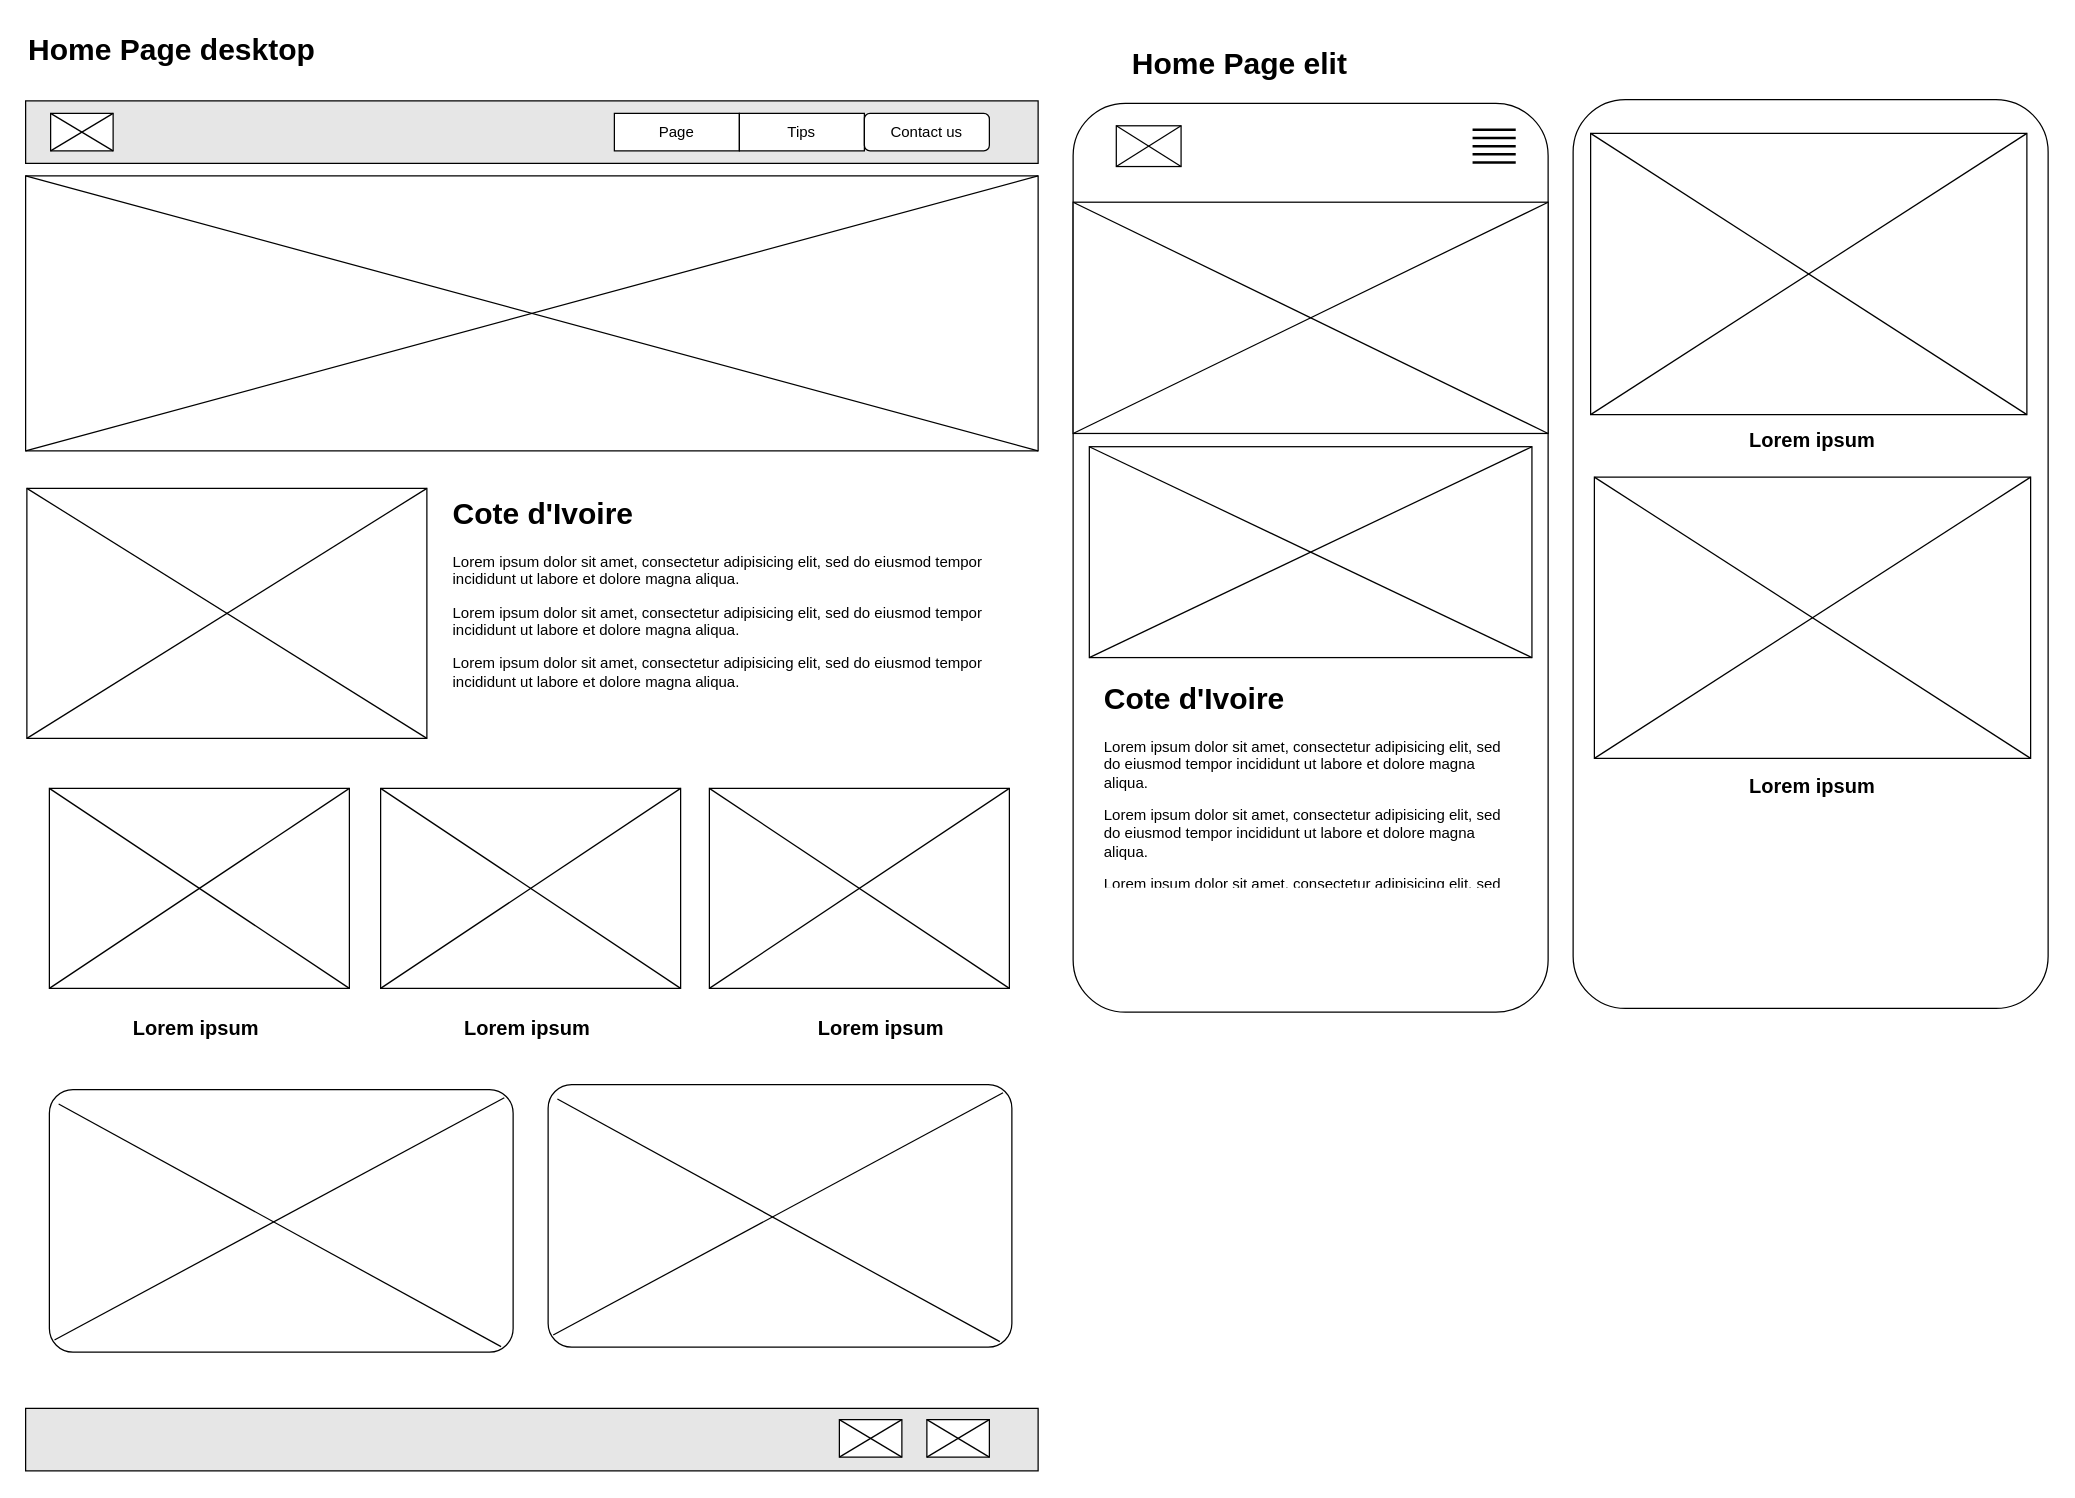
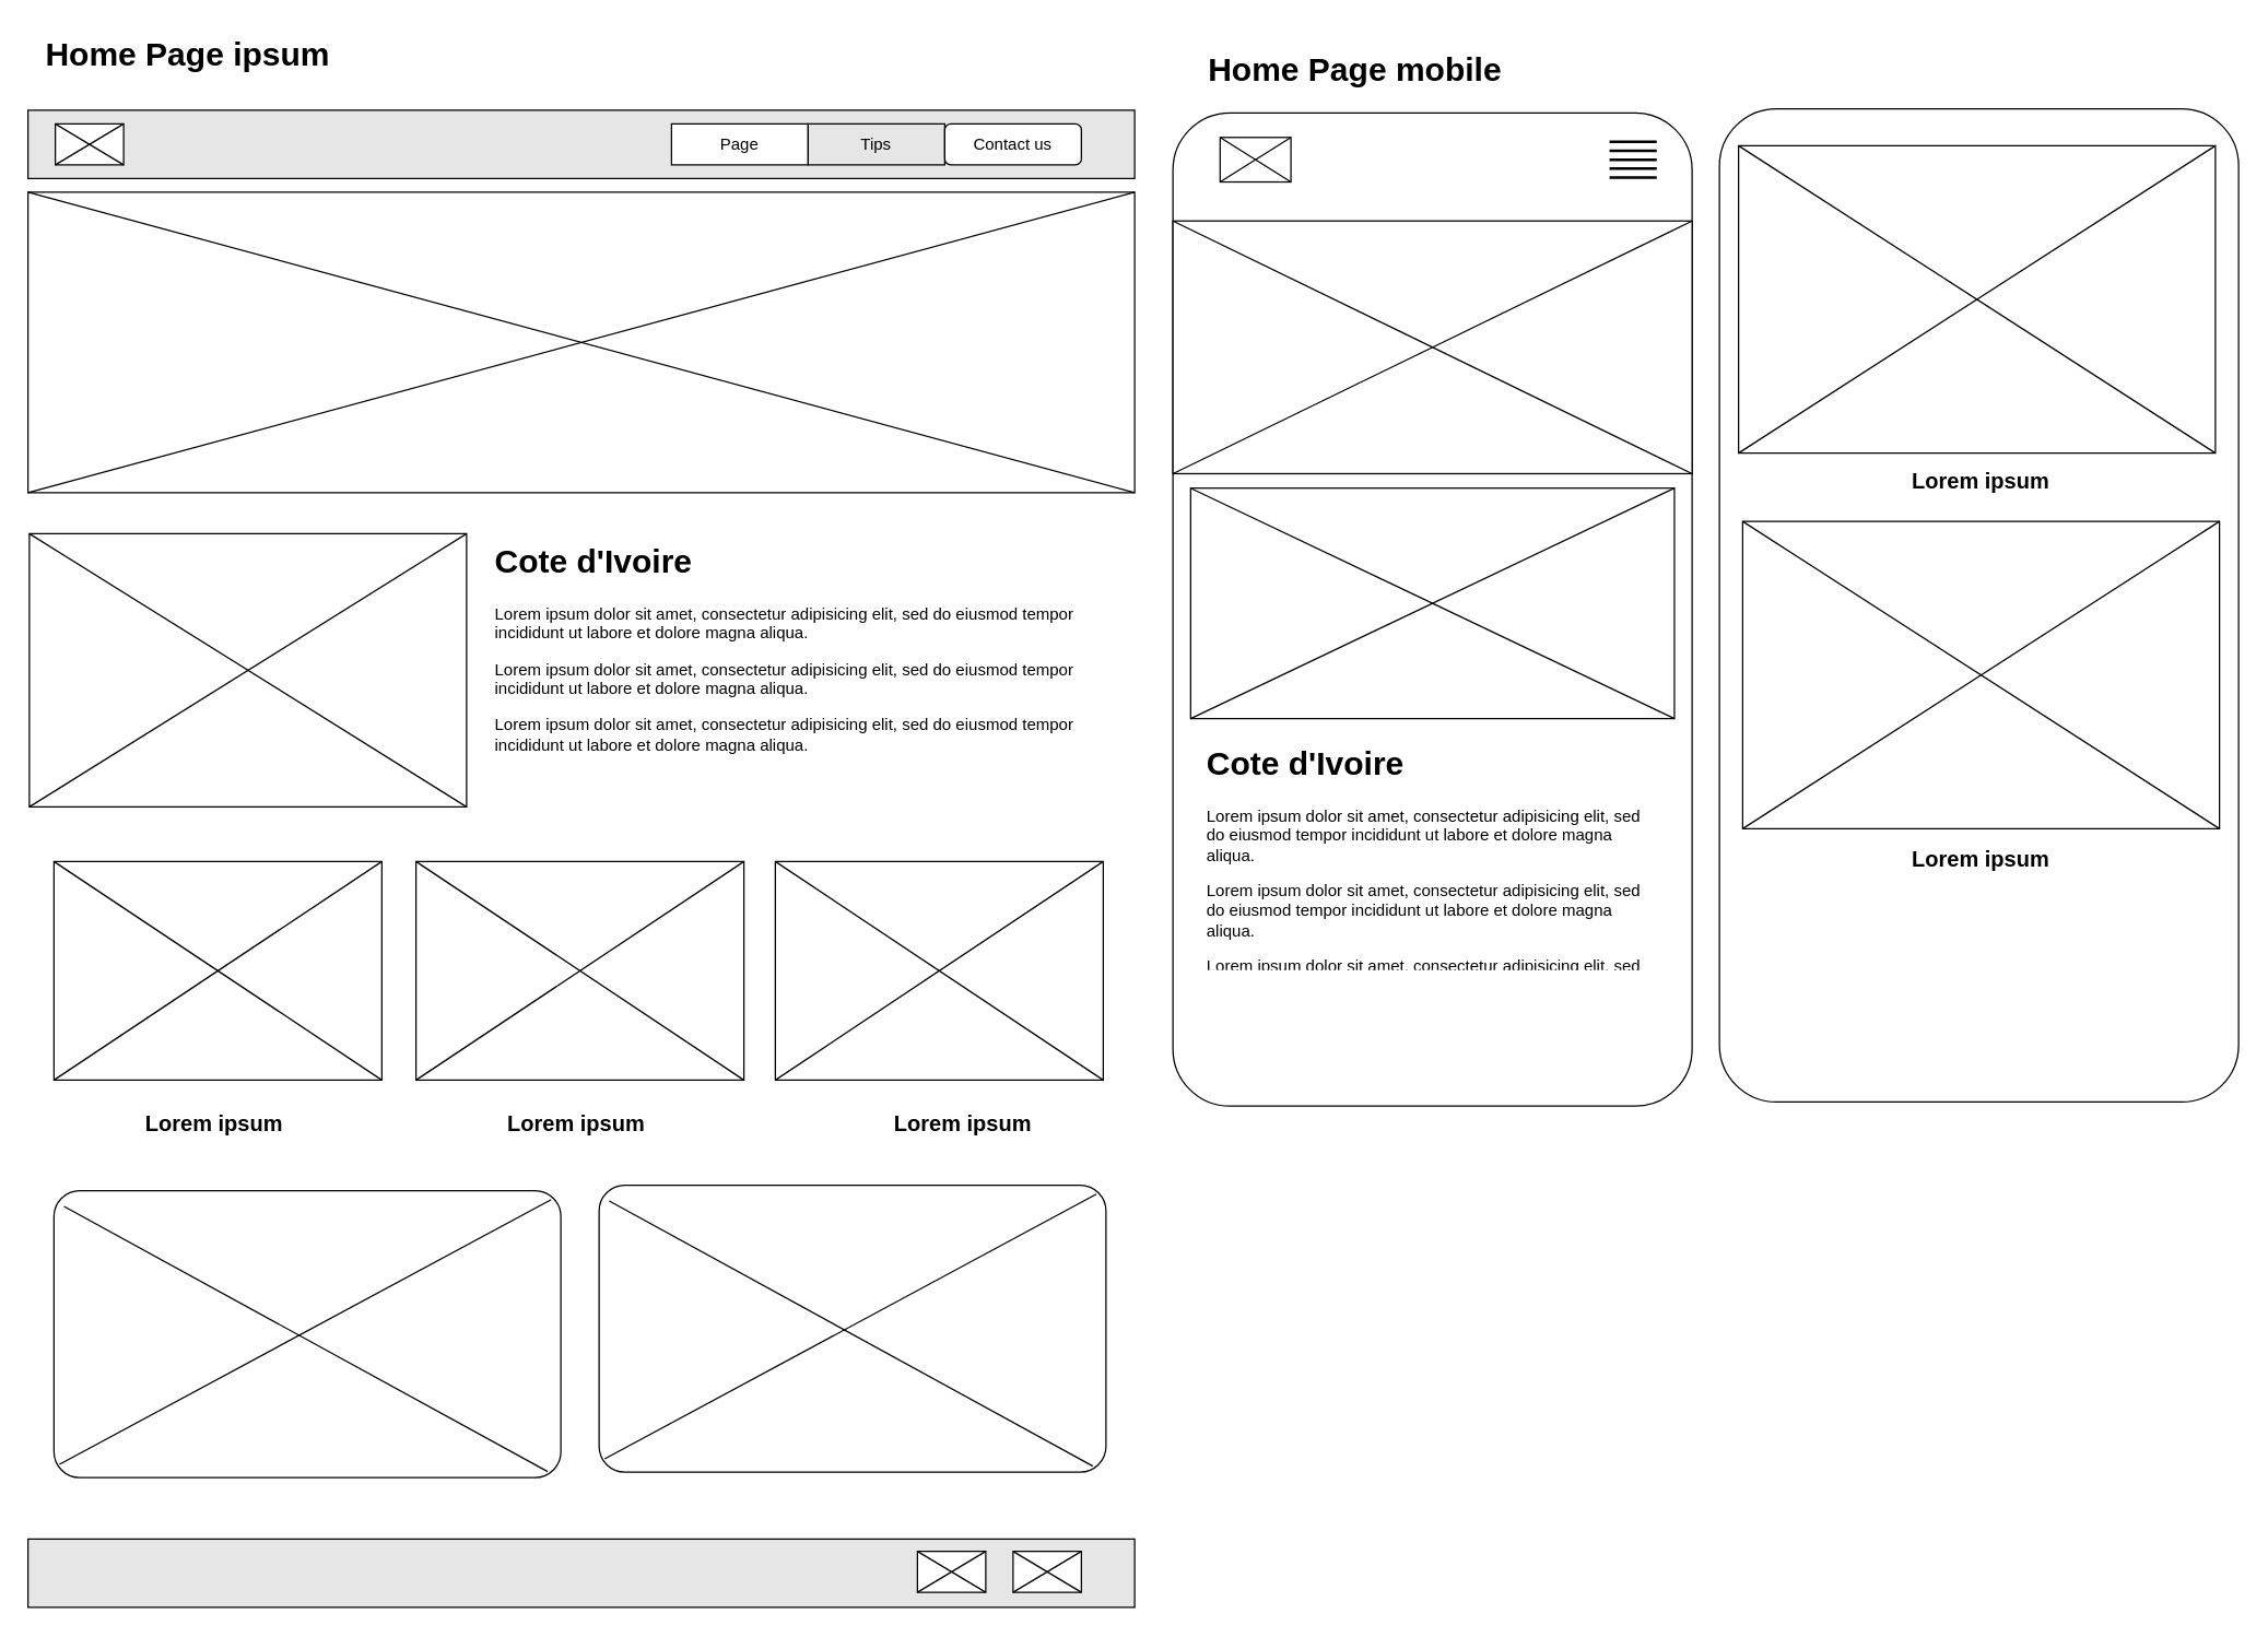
- <mxCell id="81" value="Home Page desktop&amp;nbsp;" style="text;strokeColor=none;fillColor=none;html=1;fontSize=24;fontStyle=1;verticalAlign=middle;align=center;" vertex="1" parent="1"><mxGeometry x="39" y="20" width="202" height="40" as="geometry" /></mxCell>
+ <mxCell id="81" value="Home Page ipsum&amp;nbsp;" style="text;strokeColor=none;fillColor=none;html=1;fontSize=24;fontStyle=1;verticalAlign=middle;align=center;" vertex="1" parent="1"><mxGeometry x="39" y="20" width="202" height="40" as="geometry" /></mxCell>
- <mxCell id="80" value="Home Page elit" style="text;strokeColor=none;fillColor=none;html=1;fontSize=24;fontStyle=1;verticalAlign=middle;align=center;" vertex="1" parent="1"><mxGeometry x="890" y="31" width="202" height="40" as="geometry" /></mxCell>
+ <mxCell id="80" value="Home Page mobile" style="text;strokeColor=none;fillColor=none;html=1;fontSize=24;fontStyle=1;verticalAlign=middle;align=center;" vertex="1" parent="1"><mxGeometry x="890" y="31" width="202" height="40" as="geometry" /></mxCell>
- <mxCell id="14" value="Tips" style="rounded=0;whiteSpace=wrap;html=1;" vertex="1" parent="12"><mxGeometry x="100" width="100" height="30" as="geometry" /></mxCell>
+ <mxCell id="14" value="Tips" style="rounded=0;whiteSpace=wrap;html=1;fillColor=#e6e6e6;" vertex="1" parent="12"><mxGeometry x="100" width="100" height="30" as="geometry" /></mxCell>
